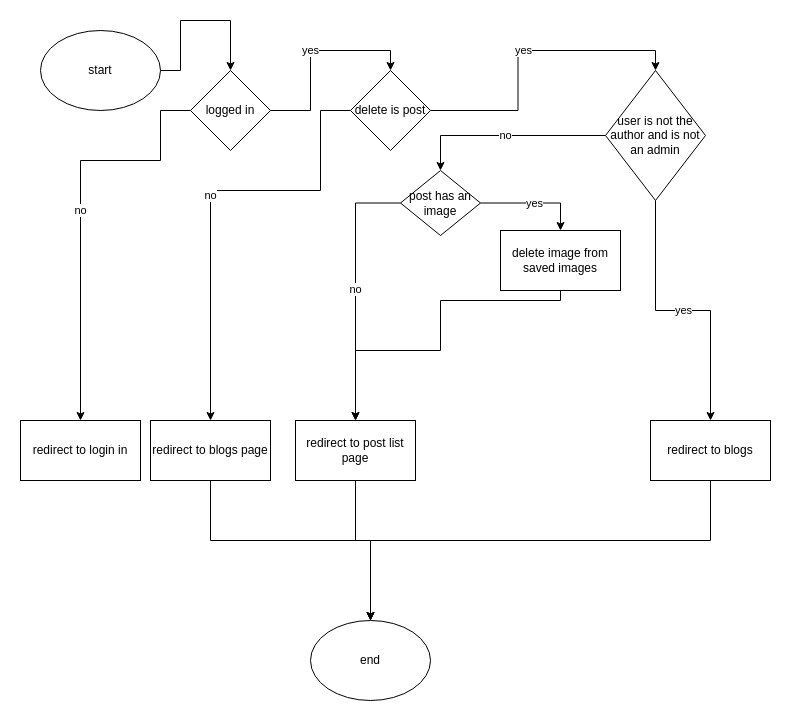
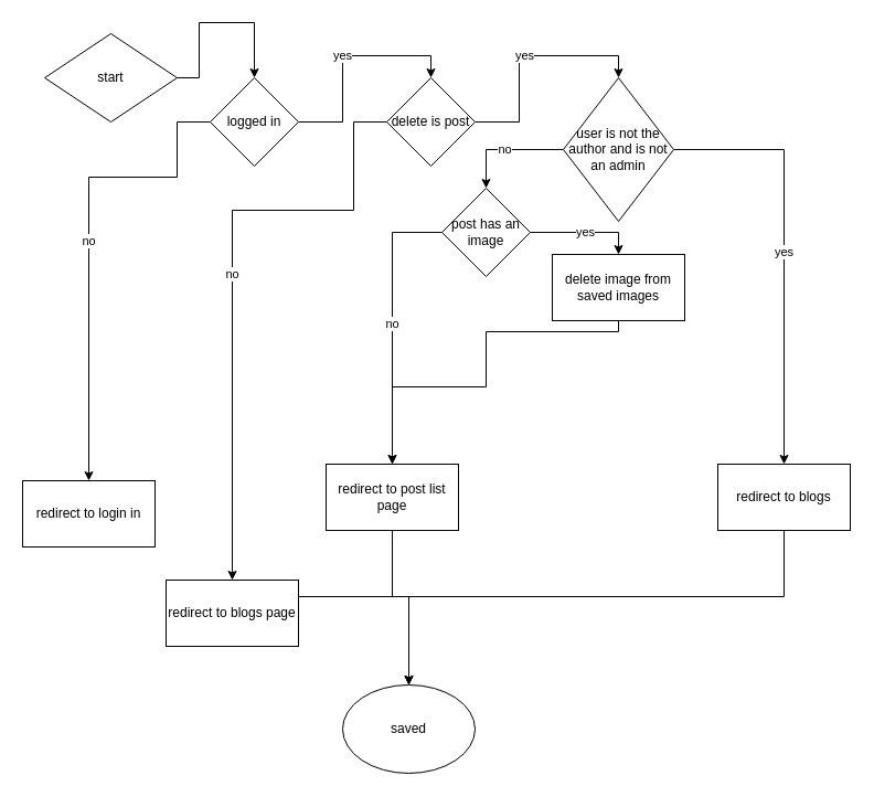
- <mxCell id="3" value="start" style="ellipse;whiteSpace=wrap;html=1;" vertex="1" parent="1"><mxGeometry x="40" y="30" width="120" height="80" as="geometry" /></mxCell>
+ <mxCell id="3" value="start" style="rhombus;whiteSpace=wrap;html=1;" vertex="1" parent="1"><mxGeometry x="40" y="30" width="120" height="80" as="geometry" /></mxCell>
- <mxCell id="12" value="user is not the author and is not an admin" style="rhombus;whiteSpace=wrap;html=1;" vertex="1" parent="1"><mxGeometry x="605" y="70" width="100" height="130" as="geometry" /></mxCell>
+ <mxCell id="12" value="user is not the author and is not an admin" style="rhombus;whiteSpace=wrap;html=1;" vertex="1" parent="1"><mxGeometry x="510" y="70" width="100" height="130" as="geometry" /></mxCell>
- <mxCell id="17" value="post has an image" style="rhombus;whiteSpace=wrap;html=1;" vertex="1" parent="1"><mxGeometry x="400" y="170" width="80" height="65" as="geometry" /></mxCell>
+ <mxCell id="17" value="post has an image" style="rhombus;whiteSpace=wrap;html=1;" vertex="1" parent="1"><mxGeometry x="400" y="170" width="80" height="80" as="geometry" /></mxCell>
- <mxCell id="22" value="redirect to login in" style="whiteSpace=wrap;html=1;" vertex="1" parent="1"><mxGeometry x="20" y="420" width="120" height="60" as="geometry" /></mxCell>
+ <mxCell id="22" value="redirect to login in" style="whiteSpace=wrap;html=1;" vertex="1" parent="1"><mxGeometry x="20" y="435" width="120" height="60" as="geometry" /></mxCell>
- <mxCell id="24" value="redirect to blogs page" style="whiteSpace=wrap;html=1;" vertex="1" parent="1"><mxGeometry x="150" y="420" width="120" height="60" as="geometry" /></mxCell>
+ <mxCell id="24" value="redirect to blogs page" style="whiteSpace=wrap;html=1;" vertex="1" parent="1"><mxGeometry x="150" y="525" width="120" height="60" as="geometry" /></mxCell>
- <mxCell id="25" value="end" style="ellipse;whiteSpace=wrap;html=1;" vertex="1" parent="1"><mxGeometry x="310" y="620" width="120" height="80" as="geometry" /></mxCell>
+ <mxCell id="25" value="saved" style="ellipse;whiteSpace=wrap;html=1;" vertex="1" parent="1"><mxGeometry x="310" y="620" width="120" height="80" as="geometry" /></mxCell>
